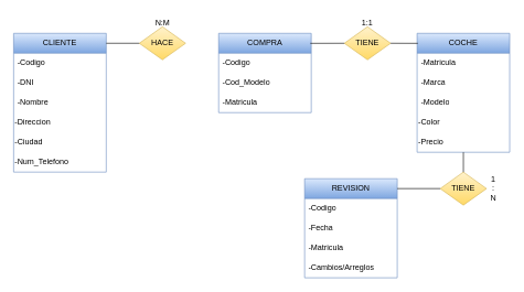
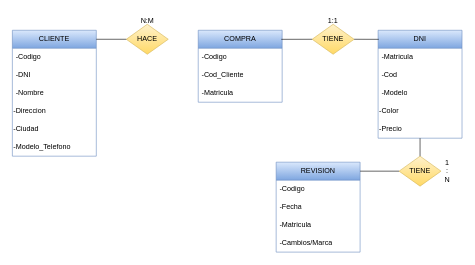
- <mxCell id="13" value="COCHE" style="swimlane;fontStyle=0;childLayout=stackLayout;horizontal=1;startSize=30;horizontalStack=0;resizeParent=1;resizeParentMax=0;resizeLast=0;collapsible=1;marginBottom=0;whiteSpace=wrap;html=1;fillColor=#dae8fc;gradientColor=#7ea6e0;strokeColor=#6c8ebf;" vertex="1" parent="1"><mxGeometry x="630" y="50" width="140" height="180" as="geometry" /></mxCell>
+ <mxCell id="13" value="DNI" style="swimlane;fontStyle=0;childLayout=stackLayout;horizontal=1;startSize=30;horizontalStack=0;resizeParent=1;resizeParentMax=0;resizeLast=0;collapsible=1;marginBottom=0;whiteSpace=wrap;html=1;fillColor=#dae8fc;gradientColor=#7ea6e0;strokeColor=#6c8ebf;" vertex="1" parent="1"><mxGeometry x="630" y="50" width="140" height="180" as="geometry" /></mxCell>
- <mxCell id="11" value="-Cod_Modelo" style="text;strokeColor=none;fillColor=none;align=left;verticalAlign=middle;spacingLeft=4;spacingRight=4;overflow=hidden;points=[[0,0.5],[1,0.5]];portConstraint=eastwest;rotatable=0;whiteSpace=wrap;html=1;" vertex="1" parent="9"><mxGeometry y="60" width="140" height="30" as="geometry" /></mxCell>
+ <mxCell id="11" value="-Cod_Cliente" style="text;strokeColor=none;fillColor=none;align=left;verticalAlign=middle;spacingLeft=4;spacingRight=4;overflow=hidden;points=[[0,0.5],[1,0.5]];portConstraint=eastwest;rotatable=0;whiteSpace=wrap;html=1;" vertex="1" parent="9"><mxGeometry y="60" width="140" height="30" as="geometry" /></mxCell>
- <mxCell id="15" value="-Marca" style="text;strokeColor=none;fillColor=none;align=left;verticalAlign=middle;spacingLeft=4;spacingRight=4;overflow=hidden;points=[[0,0.5],[1,0.5]];portConstraint=eastwest;rotatable=0;whiteSpace=wrap;html=1;" vertex="1" parent="13"><mxGeometry y="60" width="140" height="30" as="geometry" /></mxCell>
+ <mxCell id="15" value="-Cod" style="text;strokeColor=none;fillColor=none;align=left;verticalAlign=middle;spacingLeft=4;spacingRight=4;overflow=hidden;points=[[0,0.5],[1,0.5]];portConstraint=eastwest;rotatable=0;whiteSpace=wrap;html=1;" vertex="1" parent="13"><mxGeometry y="60" width="140" height="30" as="geometry" /></mxCell>
- <mxCell id="8" value="-Num_Telefono" style="text;html=1;align=left;verticalAlign=middle;whiteSpace=wrap;rounded=0;" parent="2" vertex="1"><mxGeometry y="180" width="140" height="30" as="geometry" /></mxCell>
+ <mxCell id="8" value="-Modelo_Telefono" style="text;html=1;align=left;verticalAlign=middle;whiteSpace=wrap;rounded=0;" parent="2" vertex="1"><mxGeometry y="180" width="140" height="30" as="geometry" /></mxCell>
- <mxCell id="32" value="-Cambios/Arreglos" style="text;strokeColor=none;fillColor=none;align=left;verticalAlign=middle;spacingLeft=4;spacingRight=4;overflow=hidden;points=[[0,0.5],[1,0.5]];portConstraint=eastwest;rotatable=0;whiteSpace=wrap;html=1;" vertex="1" parent="28"><mxGeometry y="120" width="140" height="30" as="geometry" /></mxCell>
+ <mxCell id="32" value="-Cambios/Marca" style="text;strokeColor=none;fillColor=none;align=left;verticalAlign=middle;spacingLeft=4;spacingRight=4;overflow=hidden;points=[[0,0.5],[1,0.5]];portConstraint=eastwest;rotatable=0;whiteSpace=wrap;html=1;" vertex="1" parent="28"><mxGeometry y="120" width="140" height="30" as="geometry" /></mxCell>
